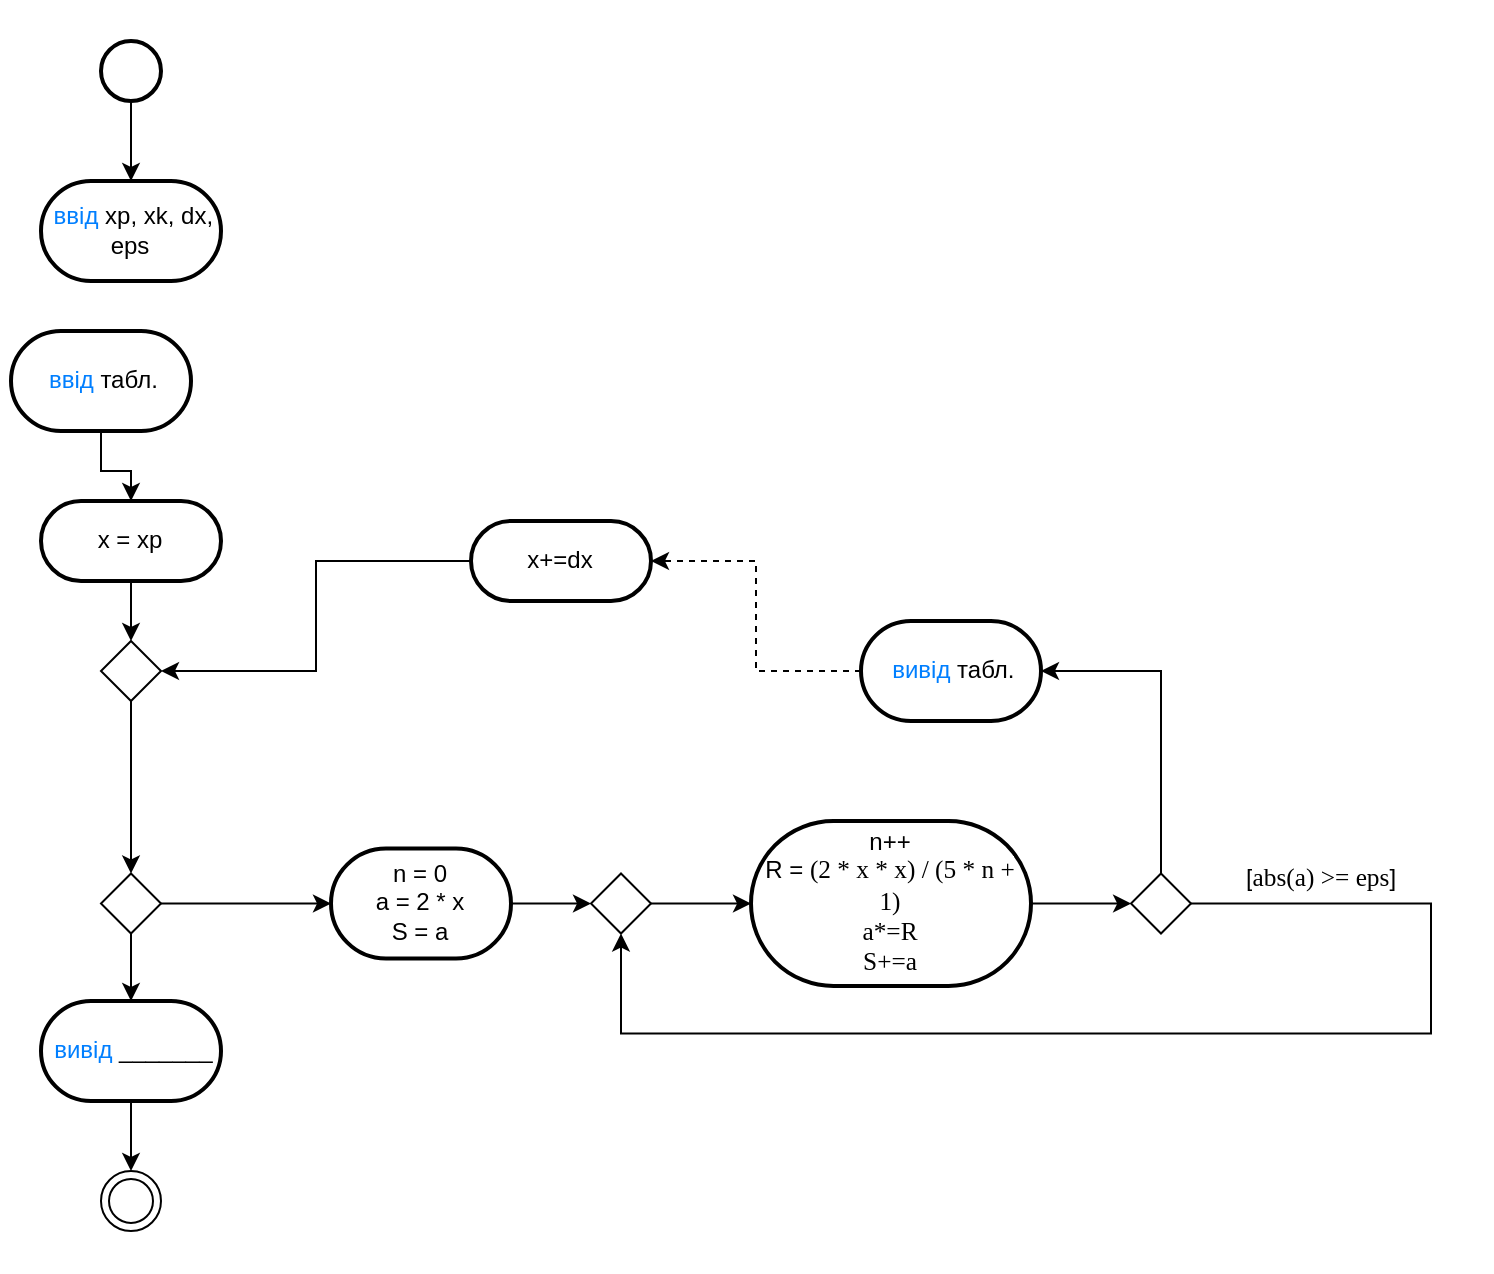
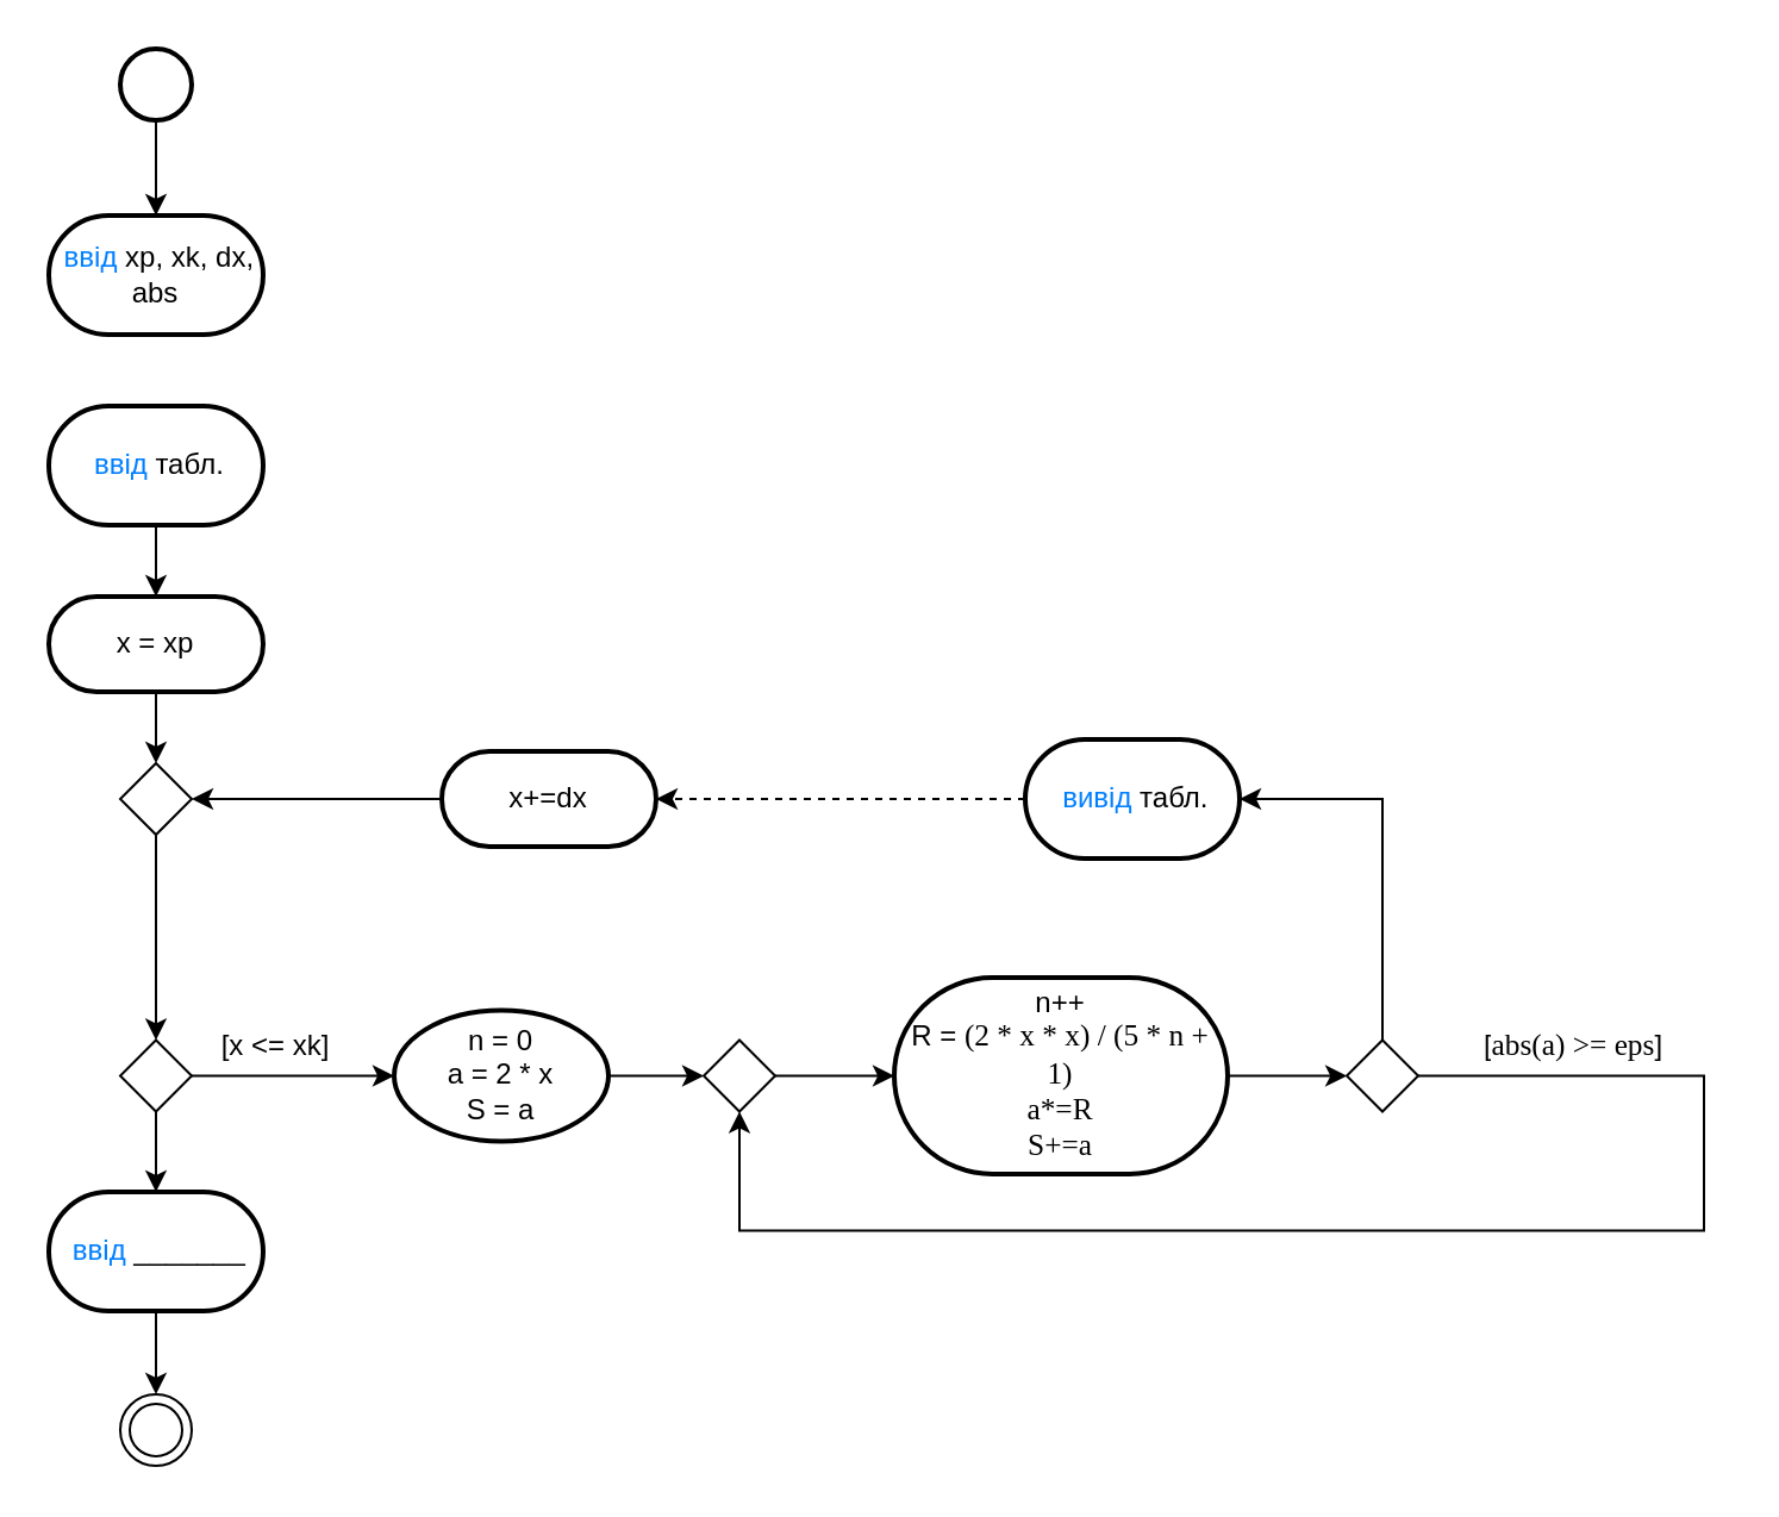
- <mxCell id="4" value="&amp;nbsp;&lt;font color=&quot;#007fff&quot;&gt;ввід&lt;/font&gt; xp, xk, dx, eps" style="whiteSpace=wrap;html=1;strokeWidth=2;rounded=1;arcSize=50;" vertex="1" parent="1"><mxGeometry x="20" y="90" width="90" height="50" as="geometry" /></mxCell>
+ <mxCell id="4" value="&amp;nbsp;&lt;font color=&quot;#007fff&quot;&gt;ввід&lt;/font&gt; xp, xk, dx, abs" style="whiteSpace=wrap;html=1;strokeWidth=2;rounded=1;arcSize=50;" vertex="1" parent="1"><mxGeometry x="20" y="90" width="90" height="50" as="geometry" /></mxCell>
- <mxCell id="6" value="&amp;nbsp;&lt;font color=&quot;#007fff&quot;&gt;ввід&lt;/font&gt;&amp;nbsp;табл." style="whiteSpace=wrap;html=1;strokeWidth=2;rounded=1;arcSize=50;" vertex="1" parent="1"><mxGeometry x="5" y="165" width="90" height="50" as="geometry" /></mxCell>
+ <mxCell id="6" value="&amp;nbsp;&lt;font color=&quot;#007fff&quot;&gt;ввід&lt;/font&gt;&amp;nbsp;табл." style="whiteSpace=wrap;html=1;strokeWidth=2;rounded=1;arcSize=50;" vertex="1" parent="1"><mxGeometry x="20" y="170" width="90" height="50" as="geometry" /></mxCell>
- <mxCell id="28" value="x+=dx" style="whiteSpace=wrap;html=1;strokeWidth=2;rounded=1;arcSize=50;" vertex="1" parent="1"><mxGeometry x="235" y="260" width="90" height="40" as="geometry" /></mxCell>
+ <mxCell id="28" value="x+=dx" style="whiteSpace=wrap;html=1;strokeWidth=2;rounded=1;arcSize=50;" vertex="1" parent="1"><mxGeometry x="185" y="315" width="90" height="40" as="geometry" /></mxCell>
+ <mxCell id="16" value="[x &amp;lt;= xk]" style="text;html=1;align=center;verticalAlign=middle;resizable=0;points=[];autosize=1;strokeColor=none;fillColor=none;" vertex="1" parent="1"><mxGeometry x="80" y="423.75" width="70" height="30" as="geometry" /></mxCell>
- <mxCell id="15" value="n = 0&lt;div&gt;a = 2 * x&lt;/div&gt;&lt;div&gt;S = a&lt;/div&gt;" style="whiteSpace=wrap;html=1;strokeWidth=2;rounded=1;arcSize=50;" vertex="1" parent="1"><mxGeometry x="165" y="423.75" width="90" height="55" as="geometry" /></mxCell>
+ <mxCell id="15" value="n = 0&lt;div&gt;a = 2 * x&lt;/div&gt;&lt;div&gt;S = a&lt;/div&gt;" style="ellipse;whiteSpace=wrap;html=1;strokeWidth=2;arcSize=50;" vertex="1" parent="1"><mxGeometry x="165" y="423.75" width="90" height="55" as="geometry" /></mxCell>
- <mxCell id="30" value="&amp;nbsp;&lt;font color=&quot;#007fff&quot;&gt;вивід&lt;/font&gt;&amp;nbsp;_______" style="whiteSpace=wrap;html=1;strokeWidth=2;rounded=1;arcSize=50;" vertex="1" parent="1"><mxGeometry x="20" y="500" width="90" height="50" as="geometry" /></mxCell>
+ <mxCell id="30" value="&amp;nbsp;&lt;font color=&quot;#007fff&quot;&gt;ввід&lt;/font&gt;&amp;nbsp;_______" style="whiteSpace=wrap;html=1;strokeWidth=2;rounded=1;arcSize=50;" vertex="1" parent="1"><mxGeometry x="20" y="500" width="90" height="50" as="geometry" /></mxCell>
